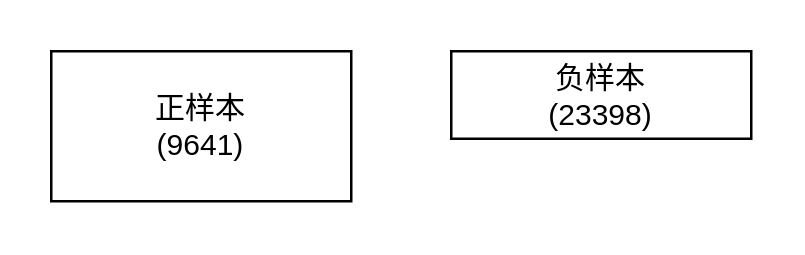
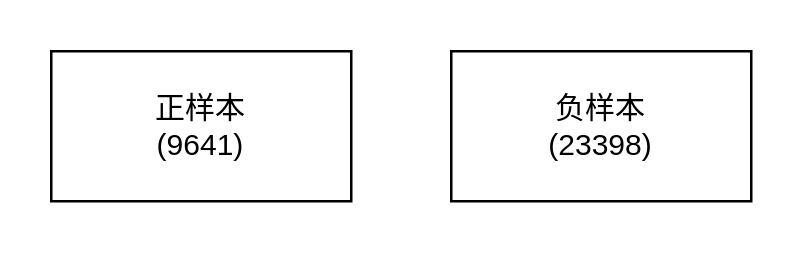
- <mxCell id="3" value="&lt;span style=&quot;background-color: initial;&quot;&gt;负样本&lt;/span&gt;&lt;div&gt;&lt;span style=&quot;background-color: initial;&quot;&gt;(23398)&lt;/span&gt;&lt;/div&gt;" style="rounded=0;whiteSpace=wrap;html=1;fillColor=none;" vertex="1" parent="1"><mxGeometry x="180" y="20" width="120" height="35" as="geometry" /></mxCell>
+ <mxCell id="3" value="&lt;span style=&quot;background-color: initial;&quot;&gt;负样本&lt;/span&gt;&lt;div&gt;&lt;span style=&quot;background-color: initial;&quot;&gt;(23398)&lt;/span&gt;&lt;/div&gt;" style="rounded=0;whiteSpace=wrap;html=1;fillColor=none;" vertex="1" parent="1"><mxGeometry x="180" y="20" width="120" height="60" as="geometry" /></mxCell>
